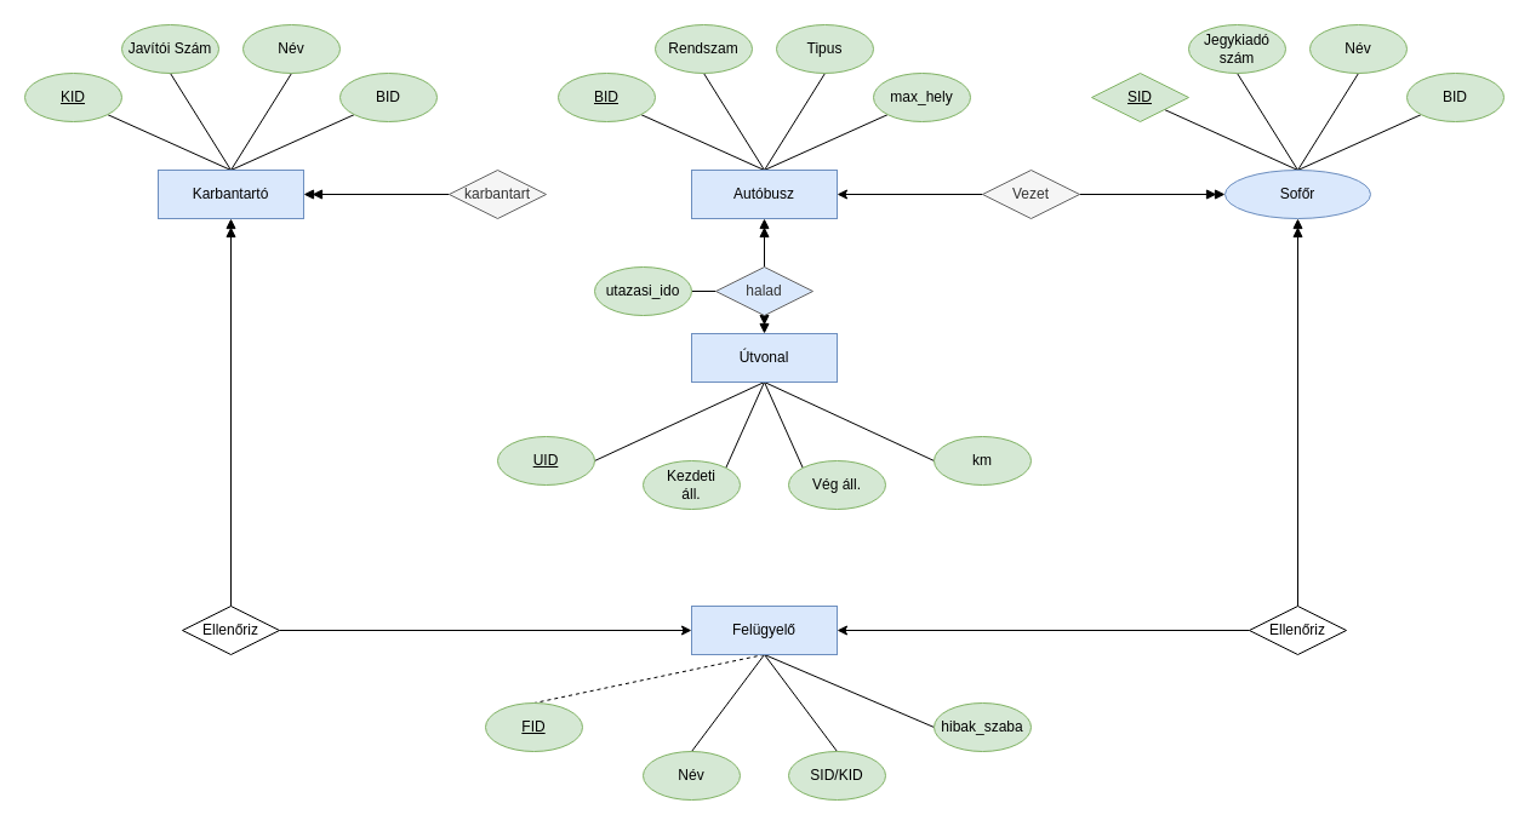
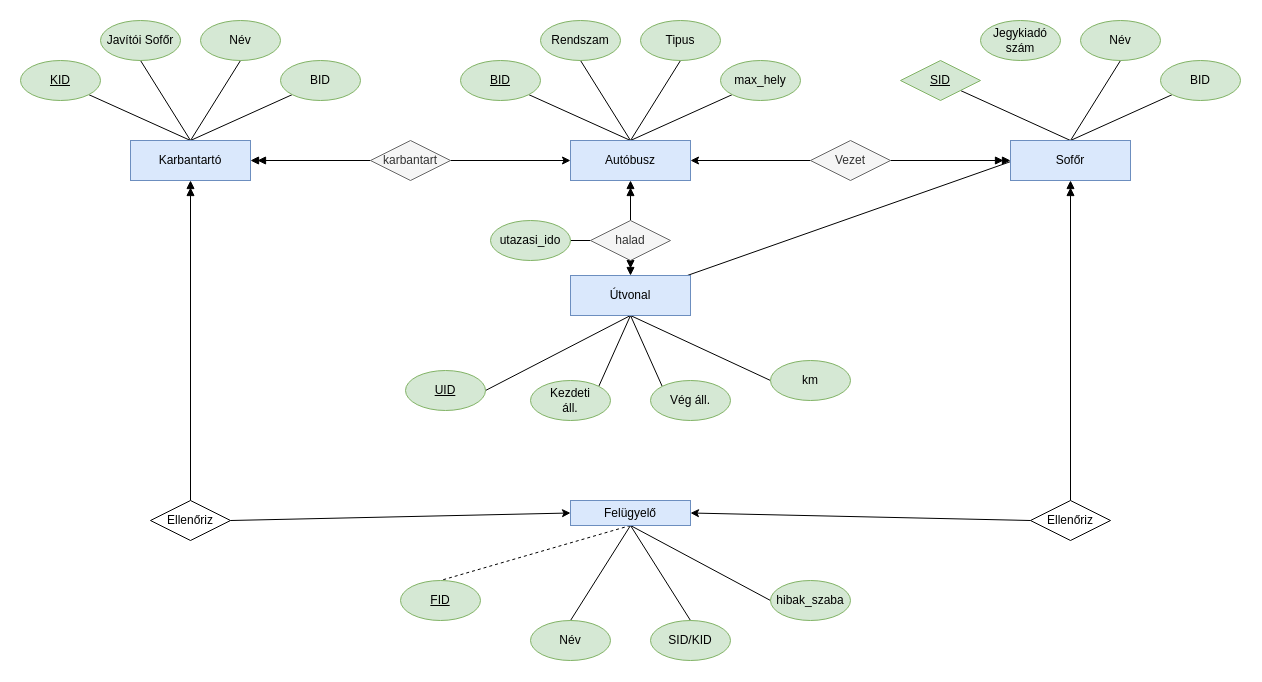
- <mxCell id="28" value="Javítói Szám" style="ellipse;whiteSpace=wrap;html=1;fillColor=#d5e8d4;strokeColor=#82b366;" parent="1" vertex="1"><mxGeometry x="100" y="20" width="80" height="40" as="geometry" /></mxCell>
+ <mxCell id="28" value="Javítói Sofőr" style="ellipse;whiteSpace=wrap;html=1;fillColor=#d5e8d4;strokeColor=#82b366;" parent="1" vertex="1"><mxGeometry x="100" y="20" width="80" height="40" as="geometry" /></mxCell>
- <mxCell id="15" style="edgeStyle=none;rounded=0;orthogonalLoop=1;jettySize=auto;html=1;exitX=0.5;exitY=0;exitDx=0;exitDy=0;entryX=0.5;entryY=1;entryDx=0;entryDy=0;endArrow=none;endFill=0;" parent="1" source="18" target="19" edge="1"><mxGeometry relative="1" as="geometry" /></mxCell>
+ <mxCell id="15" style="edgeStyle=none;rounded=0;orthogonalLoop=1;jettySize=auto;html=1;exitX=0.5;exitY=0;exitDx=0;exitDy=0;endArrow=none;endFill=0;" parent="1" source="18" target="44" edge="1"><mxGeometry relative="1" as="geometry" /></mxCell>
+ <mxCell id="33" style="edgeStyle=none;rounded=0;orthogonalLoop=1;jettySize=auto;html=1;exitX=1;exitY=0.5;exitDx=0;exitDy=0;entryX=0;entryY=0.5;entryDx=0;entryDy=0;endArrow=classic;endFill=1;" parent="1" source="34" target="6" edge="1"><mxGeometry relative="1" as="geometry" /></mxCell>
- <mxCell id="18" value="Sofőr" style="ellipse;whiteSpace=wrap;html=1;fillColor=#dae8fc;strokeColor=#6c8ebf;" parent="1" vertex="1"><mxGeometry x="1010" y="140" width="120" height="40" as="geometry" /></mxCell>
+ <mxCell id="18" value="Sofőr" style="rounded=0;whiteSpace=wrap;html=1;fillColor=#dae8fc;strokeColor=#6c8ebf;" parent="1" vertex="1"><mxGeometry x="1010" y="140" width="120" height="40" as="geometry" /></mxCell>
- <mxCell id="38" value="halad" style="rhombus;whiteSpace=wrap;html=1;fillColor=#dae8fc;fontColor=#333333;strokeColor=#666666;" parent="1" vertex="1"><mxGeometry x="590" y="220" width="80" height="40" as="geometry" /></mxCell>
+ <mxCell id="38" value="halad" style="rhombus;whiteSpace=wrap;html=1;fillColor=#f5f5f5;fontColor=#333333;strokeColor=#666666;" parent="1" vertex="1"><mxGeometry x="590" y="220" width="80" height="40" as="geometry" /></mxCell>
- <mxCell id="45" value="&lt;u&gt;UID&lt;/u&gt;" style="ellipse;whiteSpace=wrap;html=1;fillColor=#d5e8d4;strokeColor=#82b366;" parent="1" vertex="1"><mxGeometry x="410" y="360" width="80" height="40" as="geometry" /></mxCell>
+ <mxCell id="45" value="&lt;u&gt;UID&lt;/u&gt;" style="ellipse;whiteSpace=wrap;html=1;fillColor=#d5e8d4;strokeColor=#82b366;" parent="1" vertex="1"><mxGeometry x="405" y="370" width="80" height="40" as="geometry" /></mxCell>
- <mxCell id="58" value="Felügyelő" style="rounded=0;whiteSpace=wrap;html=1;fillColor=#dae8fc;strokeColor=#6c8ebf;" parent="1" vertex="1"><mxGeometry x="570" y="500" width="120" height="40" as="geometry" /></mxCell>
+ <mxCell id="58" value="Felügyelő" style="rounded=0;whiteSpace=wrap;html=1;fillColor=#dae8fc;strokeColor=#6c8ebf;" parent="1" vertex="1"><mxGeometry x="570" y="500" width="120" height="25" as="geometry" /></mxCell>
